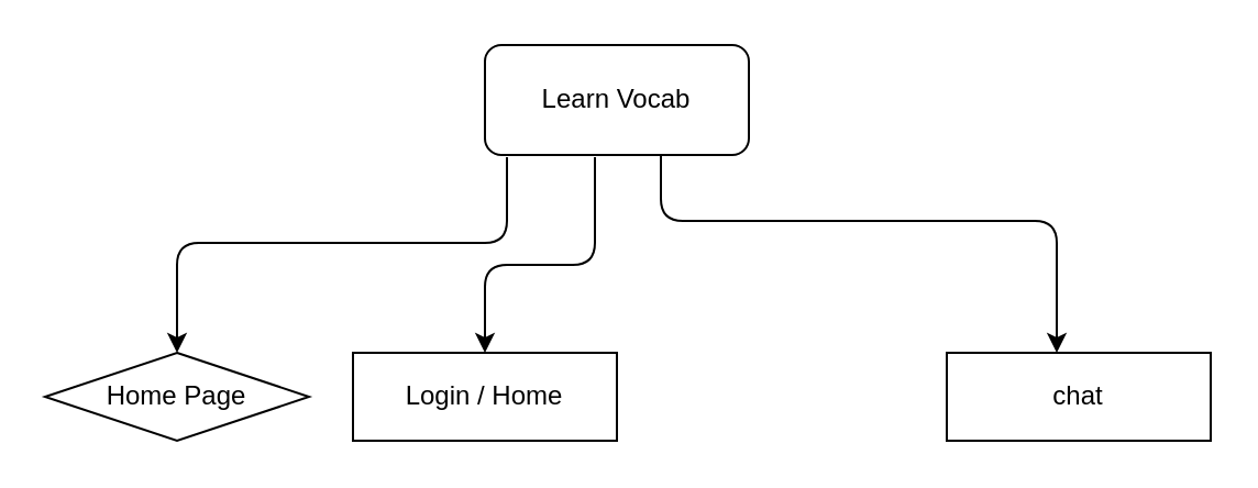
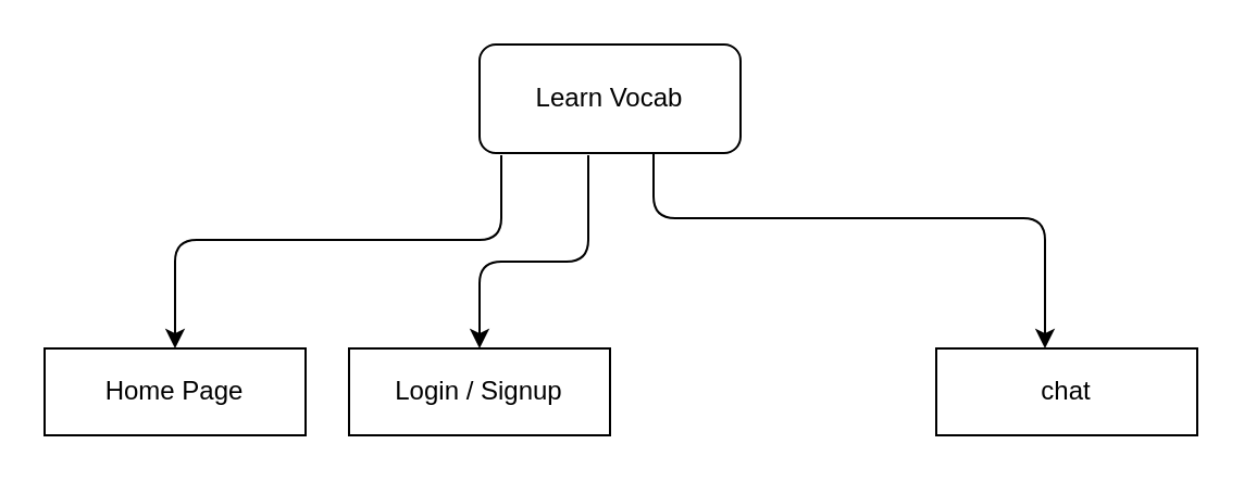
- <mxCell id="6" value="Home Page" style="rhombus;whiteSpace=wrap;html=1;" vertex="1" parent="1"><mxGeometry x="20" y="160" width="120" height="40" as="geometry" /></mxCell>
+ <mxCell id="6" value="Home Page" style="rounded=0;whiteSpace=wrap;html=1;" vertex="1" parent="1"><mxGeometry x="20" y="160" width="120" height="40" as="geometry" /></mxCell>
- <mxCell id="7" value="Login / Home" style="rounded=0;whiteSpace=wrap;html=1;" vertex="1" parent="1"><mxGeometry x="160" y="160" width="120" height="40" as="geometry" /></mxCell>
+ <mxCell id="7" value="Login / Signup" style="rounded=0;whiteSpace=wrap;html=1;" vertex="1" parent="1"><mxGeometry x="160" y="160" width="120" height="40" as="geometry" /></mxCell>
